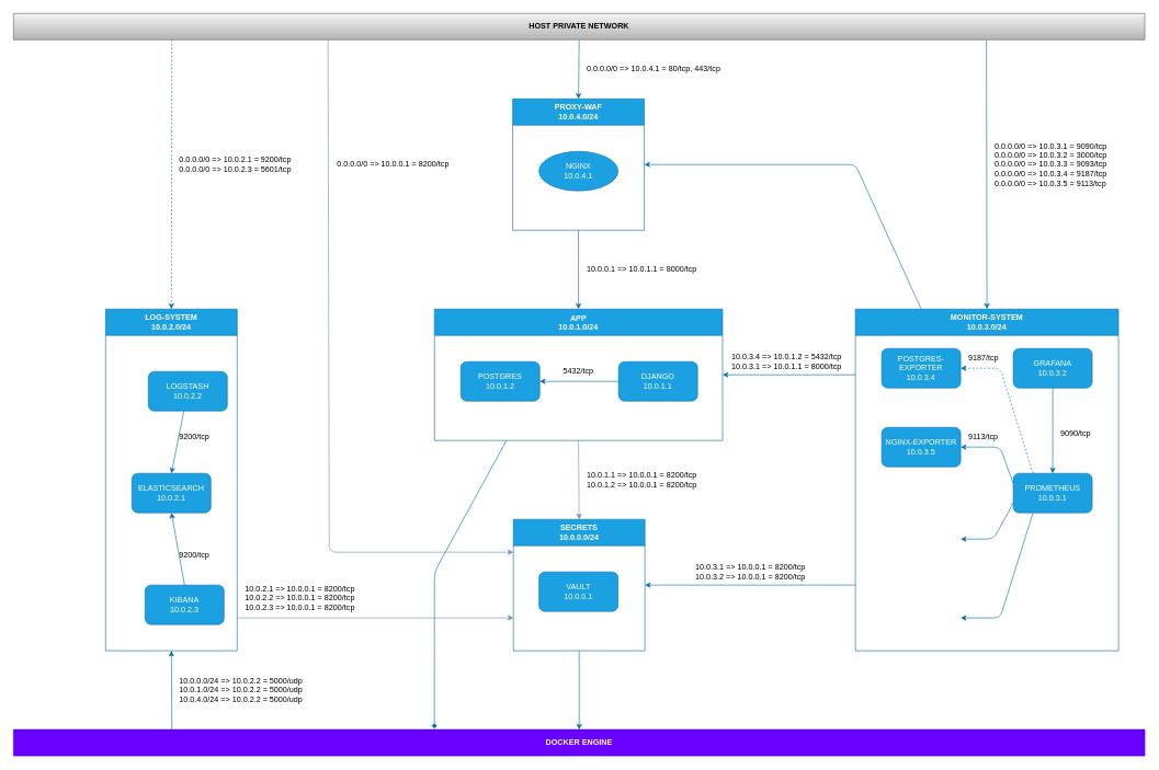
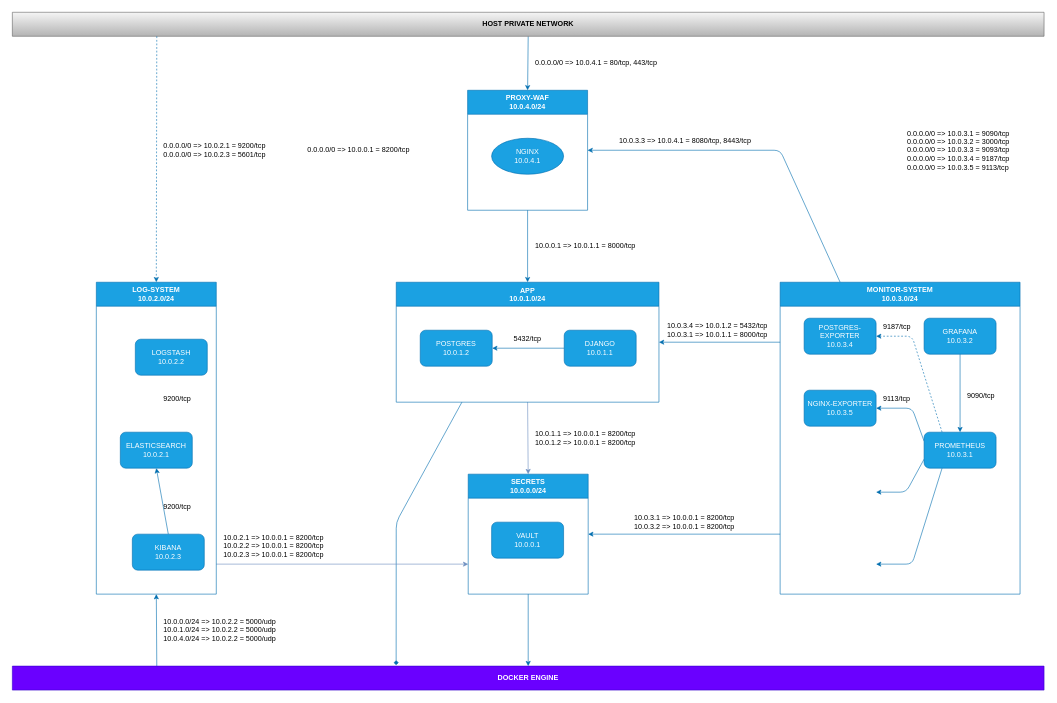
- <mxCell id="21" style="edgeStyle=none;html=1;entryX=0.5;entryY=0;entryDx=0;entryDy=0;fillColor=#1ba1e2;strokeColor=#006EAF;exitX=0.86;exitY=0.998;exitDx=0;exitDy=0;exitPerimeter=0;" parent="1" source="15" target="39" edge="1"><mxGeometry relative="1" as="geometry"><mxPoint x="1850" y="420" as="targetPoint" /><mxPoint x="1500" y="80" as="sourcePoint" /></mxGeometry></mxCell>
+ <mxCell id="53" value="10.0.3.3 =&amp;gt; 10.0.4.1 = 8080/tcp, 8443/tcp" style="text;html=1;align=left;verticalAlign=middle;resizable=0;points=[];autosize=1;strokeColor=none;fillColor=none;" parent="1" vertex="1"><mxGeometry x="1030" y="220" width="240" height="30" as="geometry" /></mxCell>
- <mxCell id="14" style="edgeStyle=none;html=1;entryX=0;entryY=0.25;entryDx=0;entryDy=0;fillColor=#dae8fc;strokeColor=#6c8ebf;exitX=0.278;exitY=1.014;exitDx=0;exitDy=0;exitPerimeter=0;" parent="1" source="15" target="17" edge="1"><mxGeometry relative="1" as="geometry"><Array as="points"><mxPoint x="500" y="840" /><mxPoint x="640" y="840" /></Array><mxPoint x="500" as="sourcePoint" y="70" /></mxGeometry></mxCell>
- <mxCell id="26" style="edgeStyle=none;html=1;entryX=0.5;entryY=0;entryDx=0;entryDy=0;fillColor=#1ba1e2;strokeColor=#006EAF;" parent="24" source="27" target="25" edge="1"><mxGeometry relative="1" as="geometry" /></mxCell>
